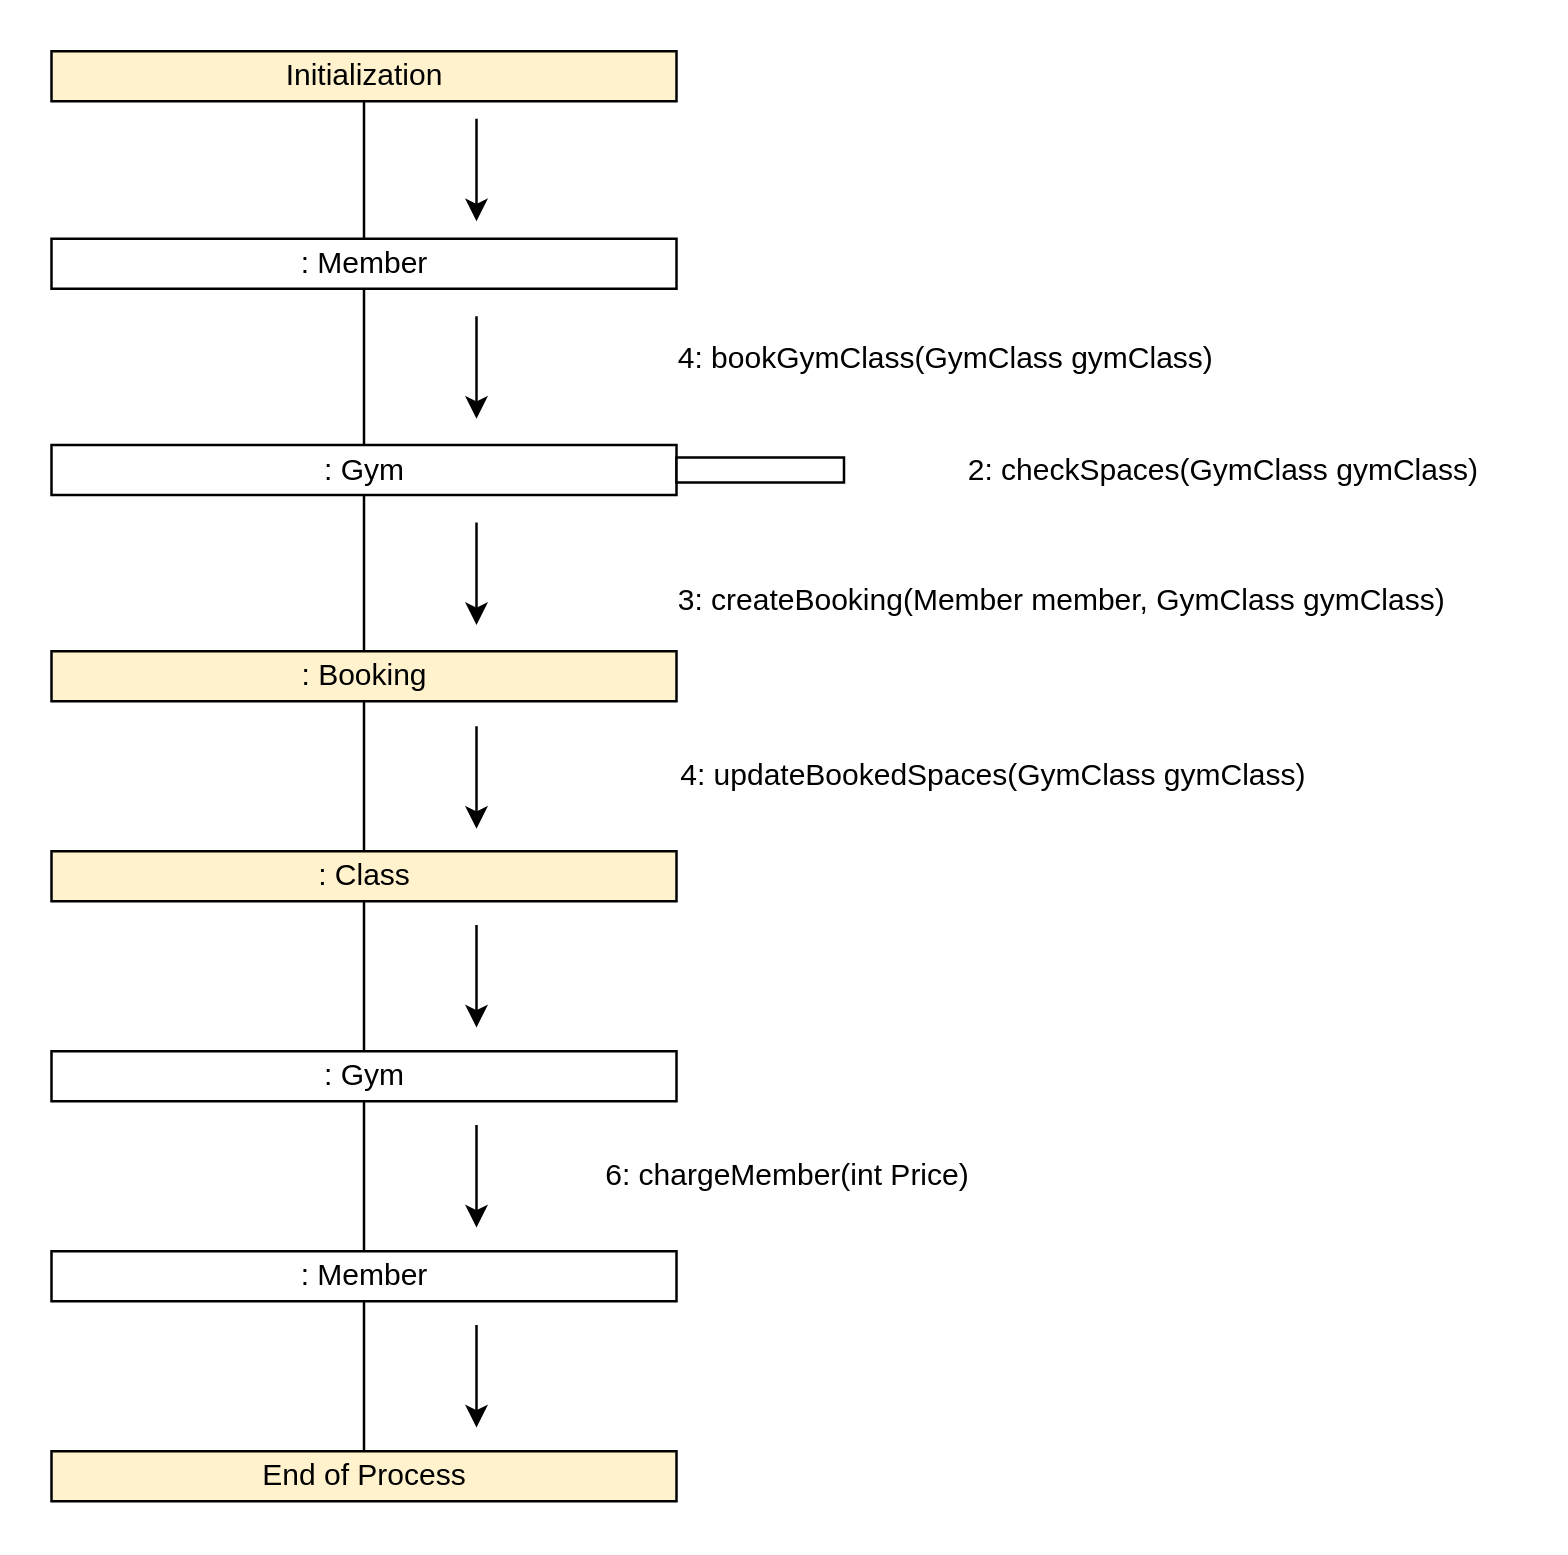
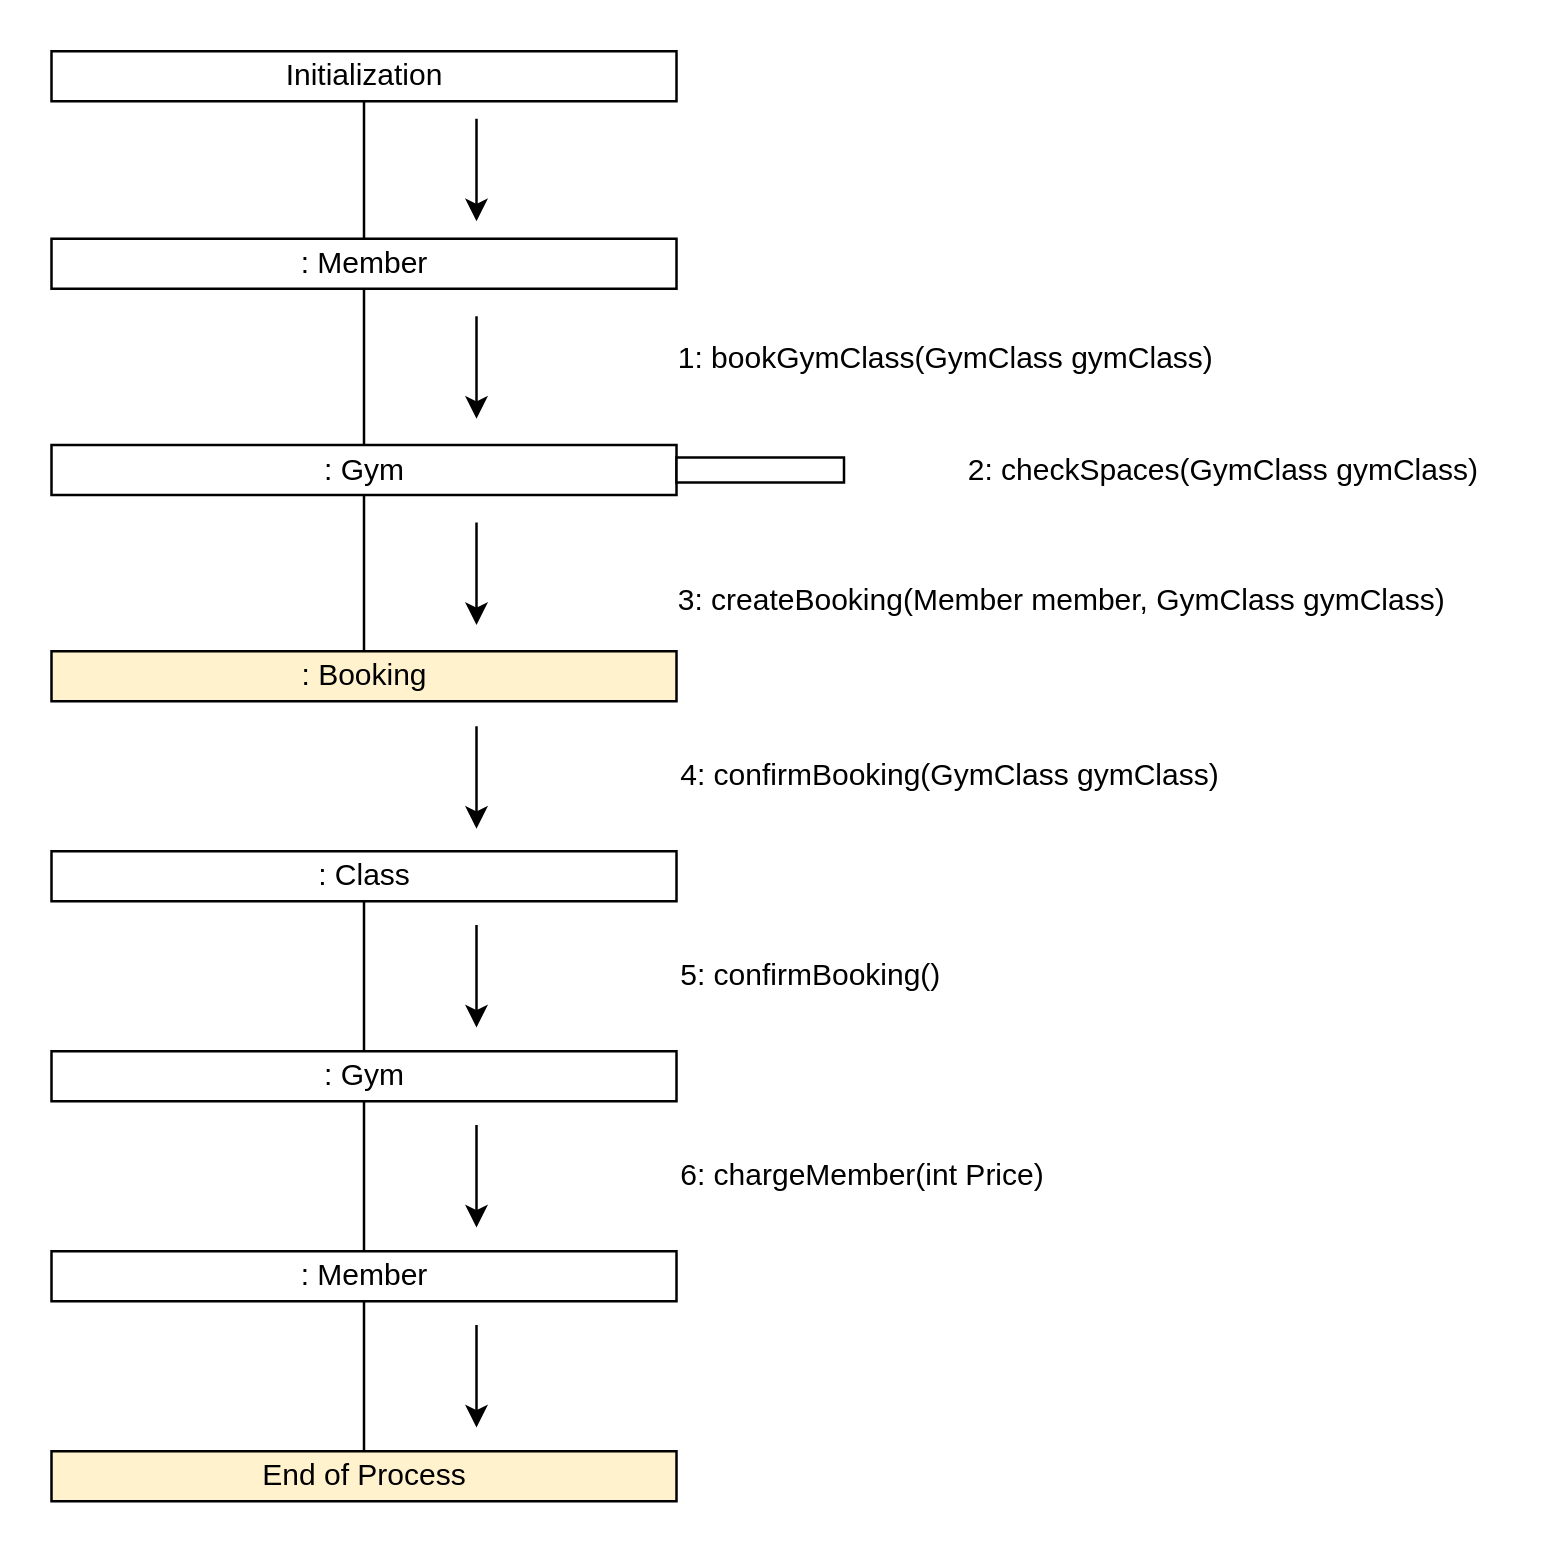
- <mxCell id="3" value="Initialization" style="html=1;fillColor=#fff2cc;" vertex="1" parent="1"><mxGeometry x="20" y="20" width="250" height="20" as="geometry" /></mxCell>
+ <mxCell id="3" value="Initialization" style="html=1;" vertex="1" parent="1"><mxGeometry x="20" y="20" width="250" height="20" as="geometry" /></mxCell>
- <mxCell id="24" value="4: bookGymClass(GymClass gymClass)" style="text;html=1;resizable=0;points=[];autosize=1;align=left;verticalAlign=top;spacingTop=-4;" vertex="1" parent="1"><mxGeometry x="269" y="133" width="230" height="20" as="geometry" /></mxCell>
+ <mxCell id="24" value="1: bookGymClass(GymClass gymClass)" style="text;html=1;resizable=0;points=[];autosize=1;align=left;verticalAlign=top;spacingTop=-4;" vertex="1" parent="1"><mxGeometry x="269" y="133" width="230" height="20" as="geometry" /></mxCell>
- <mxCell id="8" style="edgeStyle=orthogonalEdgeStyle;rounded=0;orthogonalLoop=1;jettySize=auto;html=1;exitX=0.5;exitY=1;exitDx=0;exitDy=0;entryX=0.5;entryY=0;entryDx=0;entryDy=0;endArrow=none;endFill=0;" edge="1" parent="1" source="9" target="11"><mxGeometry relative="1" as="geometry" /></mxCell>
- <mxCell id="28" value="4: updateBookedSpaces(GymClass gymClass)" style="text;html=1;resizable=0;points=[];autosize=1;align=left;verticalAlign=top;spacingTop=-4;" vertex="1" parent="1"><mxGeometry x="270" y="300" width="270" height="20" as="geometry" /></mxCell>
+ <mxCell id="28" value="4: confirmBooking(GymClass gymClass)" style="text;html=1;resizable=0;points=[];autosize=1;align=left;verticalAlign=top;spacingTop=-4;" vertex="1" parent="1"><mxGeometry x="270" y="300" width="270" height="20" as="geometry" /></mxCell>
- <mxCell id="11" value=": Class&lt;br&gt;" style="html=1;fillColor=#fff2cc;" vertex="1" parent="1"><mxGeometry x="20" y="340" width="250" height="20" as="geometry" /></mxCell>
+ <mxCell id="11" value=": Class&lt;br&gt;" style="html=1;" vertex="1" parent="1"><mxGeometry x="20" y="340" width="250" height="20" as="geometry" /></mxCell>
+ <mxCell id="29" value="5: confirmBooking()" style="text;html=1;resizable=0;points=[];autosize=1;align=left;verticalAlign=top;spacingTop=-4;" vertex="1" parent="1"><mxGeometry x="270" y="380" width="120" height="20" as="geometry" /></mxCell>
- <mxCell id="30" value="6: chargeMember(int Price)" style="text;html=1;resizable=0;points=[];autosize=1;align=left;verticalAlign=top;spacingTop=-4;" vertex="1" parent="1"><mxGeometry x="240" y="460" width="160" height="20" as="geometry" /></mxCell>
+ <mxCell id="30" value="6: chargeMember(int Price)" style="text;html=1;resizable=0;points=[];autosize=1;align=left;verticalAlign=top;spacingTop=-4;" vertex="1" parent="1"><mxGeometry x="270" y="460" width="160" height="20" as="geometry" /></mxCell>
